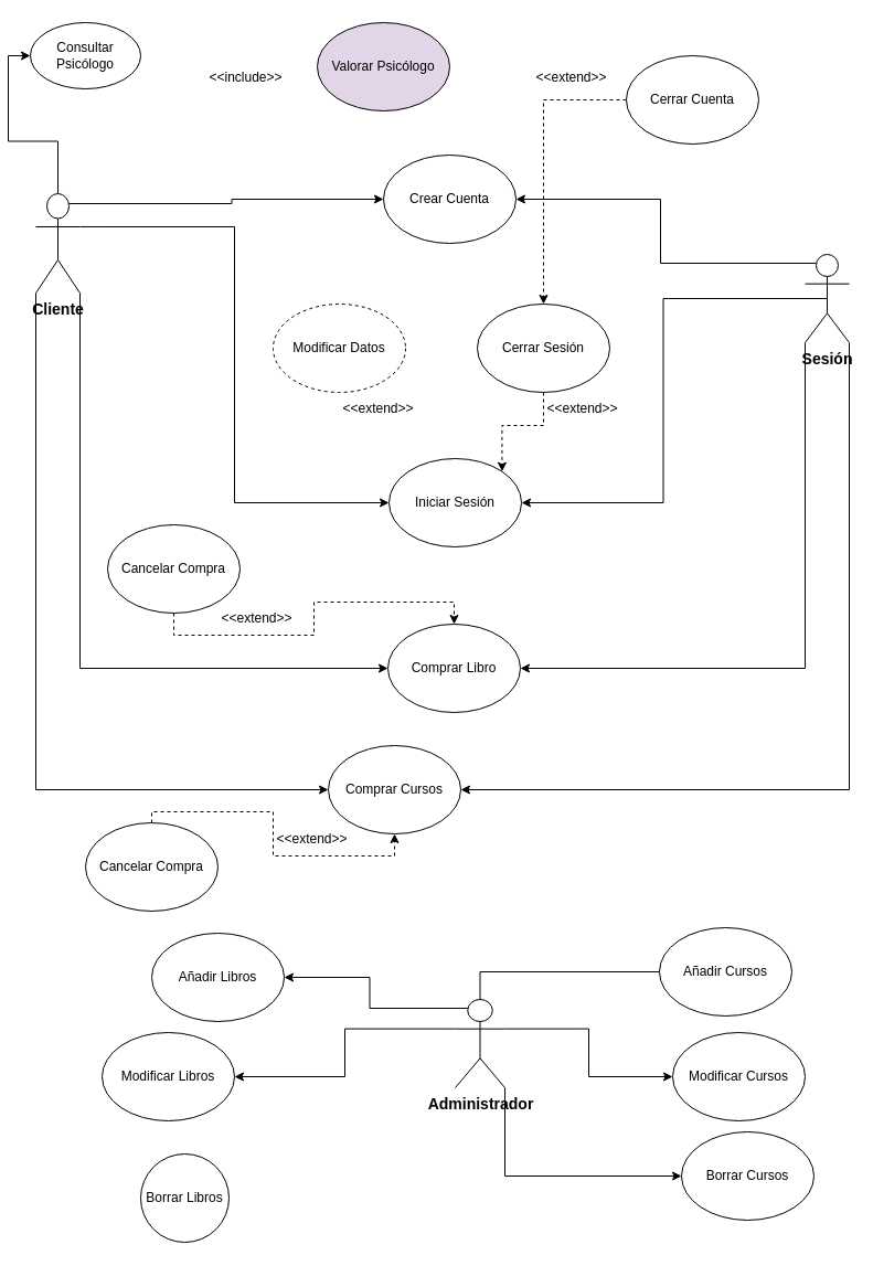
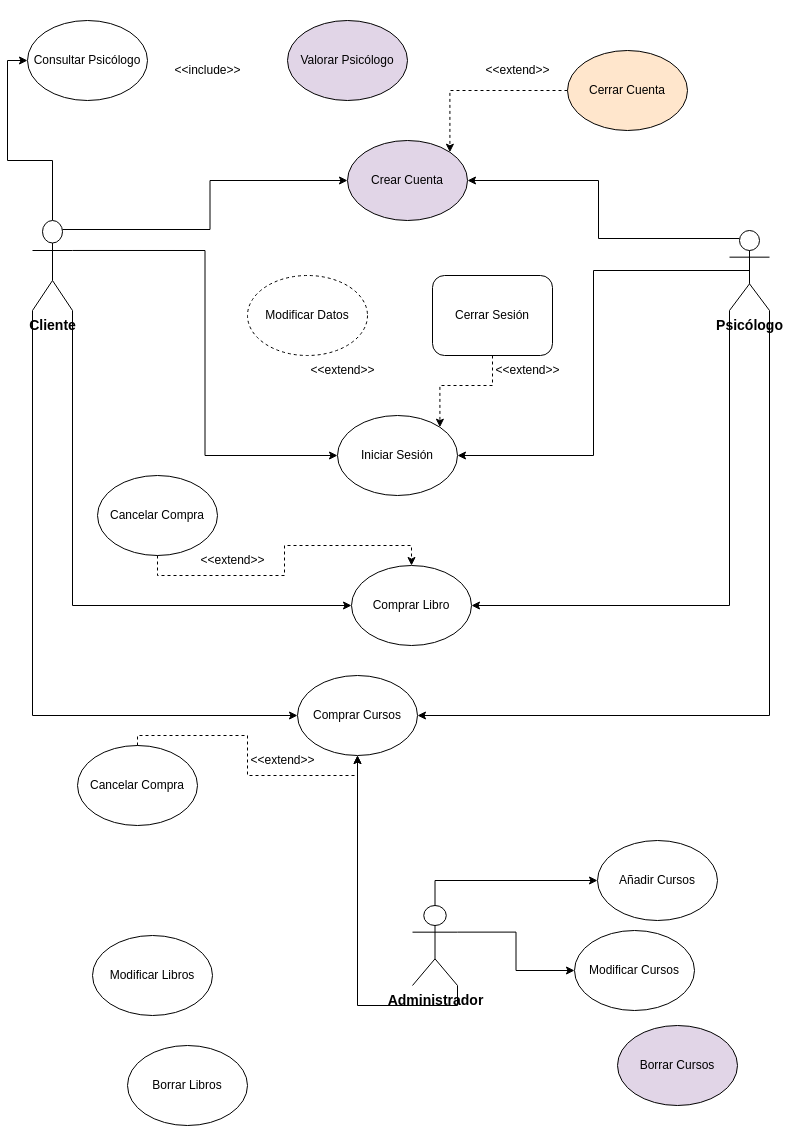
- <mxCell id="8" value="Consultar Psicólogo" style="ellipse;whiteSpace=wrap;html=1;" parent="1" vertex="1"><mxGeometry x="20" y="20" width="100" height="60" as="geometry" /></mxCell>
+ <mxCell id="8" value="Consultar Psicólogo" style="ellipse;whiteSpace=wrap;html=1;" parent="1" vertex="1"><mxGeometry x="20" y="20" width="120" height="80" as="geometry" /></mxCell>
- <mxCell id="33" value="&amp;lt;&amp;lt;include&amp;gt;&amp;gt;" style="text;html=1;align=center;verticalAlign=middle;resizable=0;points=[];autosize=1;strokeColor=none;fillColor=none;" parent="1" vertex="1"><mxGeometry x="170" y="55" width="90" height="30" as="geometry" /></mxCell>
+ <mxCell id="33" value="&amp;lt;&amp;lt;include&amp;gt;&amp;gt;" style="text;html=1;align=center;verticalAlign=middle;resizable=0;points=[];autosize=1;strokeColor=none;fillColor=none;" parent="1" vertex="1"><mxGeometry x="155" y="55" width="90" height="30" as="geometry" /></mxCell>
- <mxCell id="14" value="Cerrar Cuenta" style="ellipse;whiteSpace=wrap;html=1;" parent="1" vertex="1"><mxGeometry x="560" y="50" width="120" height="80" as="geometry" /></mxCell>
+ <mxCell id="14" value="Cerrar Cuenta" style="ellipse;whiteSpace=wrap;html=1;fillColor=#ffe6cc;" parent="1" vertex="1"><mxGeometry x="560" y="50" width="120" height="80" as="geometry" /></mxCell>
- <mxCell id="13" style="edgeStyle=orthogonalEdgeStyle;rounded=0;orthogonalLoop=1;jettySize=auto;html=1;dashed=1;" parent="1" source="14" target="17" edge="1"><mxGeometry relative="1" as="geometry" /></mxCell>
+ <mxCell id="13" style="edgeStyle=orthogonalEdgeStyle;rounded=0;orthogonalLoop=1;jettySize=auto;html=1;entryX=1;entryY=0;entryDx=0;entryDy=0;dashed=1;" parent="1" source="14" target="12" edge="1"><mxGeometry relative="1" as="geometry" /></mxCell>
- <mxCell id="12" value="Crear Cuenta" style="ellipse;whiteSpace=wrap;html=1;" parent="1" vertex="1"><mxGeometry x="340" y="140" width="120" height="80" as="geometry" /></mxCell>
+ <mxCell id="12" value="Crear Cuenta" style="ellipse;whiteSpace=wrap;html=1;fillColor=#e1d5e7;" parent="1" vertex="1"><mxGeometry x="340" y="140" width="120" height="80" as="geometry" /></mxCell>
- <mxCell id="7" value="&lt;font style=&quot;font-size: 14px;&quot;&gt;&lt;b&gt;Cliente&lt;/b&gt;&lt;/font&gt;" style="shape=umlActor;verticalLabelPosition=bottom;verticalAlign=top;html=1;outlineConnect=0;" parent="1" vertex="1"><mxGeometry x="25" y="175" width="40" height="90" as="geometry" /></mxCell>
+ <mxCell id="7" value="&lt;font style=&quot;font-size: 14px;&quot;&gt;&lt;b&gt;Cliente&lt;/b&gt;&lt;/font&gt;" style="shape=umlActor;verticalLabelPosition=bottom;verticalAlign=top;html=1;outlineConnect=0;" parent="1" vertex="1"><mxGeometry x="25" y="220" width="40" height="90" as="geometry" /></mxCell>
- <mxCell id="17" value="Cerrar Sesión" style="ellipse;whiteSpace=wrap;html=1;" parent="1" vertex="1"><mxGeometry x="425" y="275" width="120" height="80" as="geometry" /></mxCell>
+ <mxCell id="17" value="Cerrar Sesión" style="whiteSpace=wrap;html=1;rounded=1;" parent="1" vertex="1"><mxGeometry x="425" y="275" width="120" height="80" as="geometry" /></mxCell>
- <mxCell id="32" value="&lt;font style=&quot;font-size: 14px;&quot;&gt;&lt;b&gt;Sesión&lt;/b&gt;&lt;/font&gt;" style="shape=umlActor;verticalLabelPosition=bottom;verticalAlign=top;html=1;outlineConnect=0;" parent="1" vertex="1"><mxGeometry x="722" y="230" width="40" height="80" as="geometry" /></mxCell>
+ <mxCell id="32" value="&lt;font style=&quot;font-size: 14px;&quot;&gt;&lt;b&gt;Psicólogo&lt;/b&gt;&lt;/font&gt;" style="shape=umlActor;verticalLabelPosition=bottom;verticalAlign=top;html=1;outlineConnect=0;" parent="1" vertex="1"><mxGeometry x="722" y="230" width="40" height="80" as="geometry" /></mxCell>
- <mxCell id="15" value="Iniciar Sesión" style="ellipse;whiteSpace=wrap;html=1;" parent="1" vertex="1"><mxGeometry x="345" y="415" width="120" height="80" as="geometry" /></mxCell>
+ <mxCell id="15" value="Iniciar Sesión" style="ellipse;whiteSpace=wrap;html=1;" parent="1" vertex="1"><mxGeometry x="330" y="415" width="120" height="80" as="geometry" /></mxCell>
- <mxCell id="36" style="edgeStyle=orthogonalEdgeStyle;rounded=0;orthogonalLoop=1;jettySize=auto;html=1;entryX=0;entryY=0.5;entryDx=0;entryDy=0;fontSize=14;exitX=0.5;exitY=0;exitDx=0;exitDy=0;exitPerimeter=0;endArrow=none;" edge="1" parent="1" source="39" target="43"><mxGeometry relative="1" as="geometry" /></mxCell>
+ <mxCell id="36" style="edgeStyle=orthogonalEdgeStyle;rounded=0;orthogonalLoop=1;jettySize=auto;html=1;entryX=0;entryY=0.5;entryDx=0;entryDy=0;fontSize=14;exitX=0.5;exitY=0;exitDx=0;exitDy=0;exitPerimeter=0;" edge="1" parent="1" source="39" target="43"><mxGeometry relative="1" as="geometry" /></mxCell>
- <mxCell id="42" value="Añadir Libros" style="ellipse;whiteSpace=wrap;html=1;" vertex="1" parent="1"><mxGeometry x="130" y="845" width="120" height="80" as="geometry" /></mxCell>
- <mxCell id="34" style="edgeStyle=orthogonalEdgeStyle;rounded=0;orthogonalLoop=1;jettySize=auto;html=1;entryX=1;entryY=0.5;entryDx=0;entryDy=0;fontSize=14;exitX=0.25;exitY=0.1;exitDx=0;exitDy=0;exitPerimeter=0;" edge="1" parent="1" source="39" target="42"><mxGeometry relative="1" as="geometry" /></mxCell>
- <mxCell id="35" style="edgeStyle=orthogonalEdgeStyle;rounded=0;orthogonalLoop=1;jettySize=auto;html=1;exitX=0;exitY=0.333;exitDx=0;exitDy=0;exitPerimeter=0;entryX=1;entryY=0.5;entryDx=0;entryDy=0;fontSize=14;" edge="1" parent="1" source="39" target="44"><mxGeometry relative="1" as="geometry" /></mxCell>
- <mxCell id="45" value="Modificar Cursos" style="ellipse;whiteSpace=wrap;html=1;" vertex="1" parent="1"><mxGeometry x="602" y="935" width="120" height="80" as="geometry" /></mxCell>
+ <mxCell id="45" value="Modificar Cursos" style="ellipse;whiteSpace=wrap;html=1;" vertex="1" parent="1"><mxGeometry x="567" y="930" width="120" height="80" as="geometry" /></mxCell>
- <mxCell id="38" style="edgeStyle=orthogonalEdgeStyle;rounded=0;orthogonalLoop=1;jettySize=auto;html=1;entryX=0;entryY=0.5;entryDx=0;entryDy=0;fontSize=14;exitX=1;exitY=1;exitDx=0;exitDy=0;exitPerimeter=0;" edge="1" parent="1" source="39" target="41"><mxGeometry relative="1" as="geometry" /></mxCell>
+ <mxCell id="38" style="edgeStyle=orthogonalEdgeStyle;rounded=0;orthogonalLoop=1;jettySize=auto;html=1;fontSize=14;exitX=1;exitY=1;exitDx=0;exitDy=0;exitPerimeter=0;" edge="1" parent="1" source="39" target="11"><mxGeometry relative="1" as="geometry" /></mxCell>
- <mxCell id="41" value="Borrar Cursos" style="ellipse;whiteSpace=wrap;html=1;" vertex="1" parent="1"><mxGeometry x="610" y="1025" width="120" height="80" as="geometry" /></mxCell>
+ <mxCell id="41" value="Borrar Cursos" style="ellipse;whiteSpace=wrap;html=1;fillColor=#e1d5e7;" vertex="1" parent="1"><mxGeometry x="610" y="1025" width="120" height="80" as="geometry" /></mxCell>
- <mxCell id="40" value="Borrar Libros" style="ellipse;whiteSpace=wrap;html=1;" vertex="1" parent="1"><mxGeometry x="120" y="1045" width="80" height="80" as="geometry" /></mxCell>
+ <mxCell id="40" value="Borrar Libros" style="ellipse;whiteSpace=wrap;html=1;" vertex="1" parent="1"><mxGeometry x="120" y="1045" width="120" height="80" as="geometry" /></mxCell>
